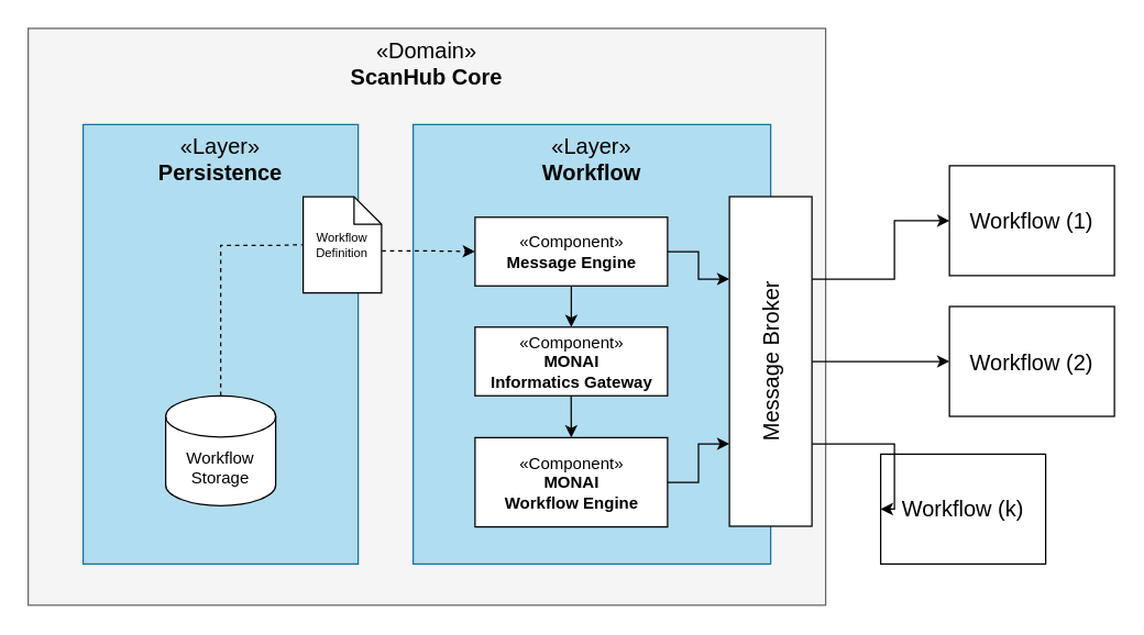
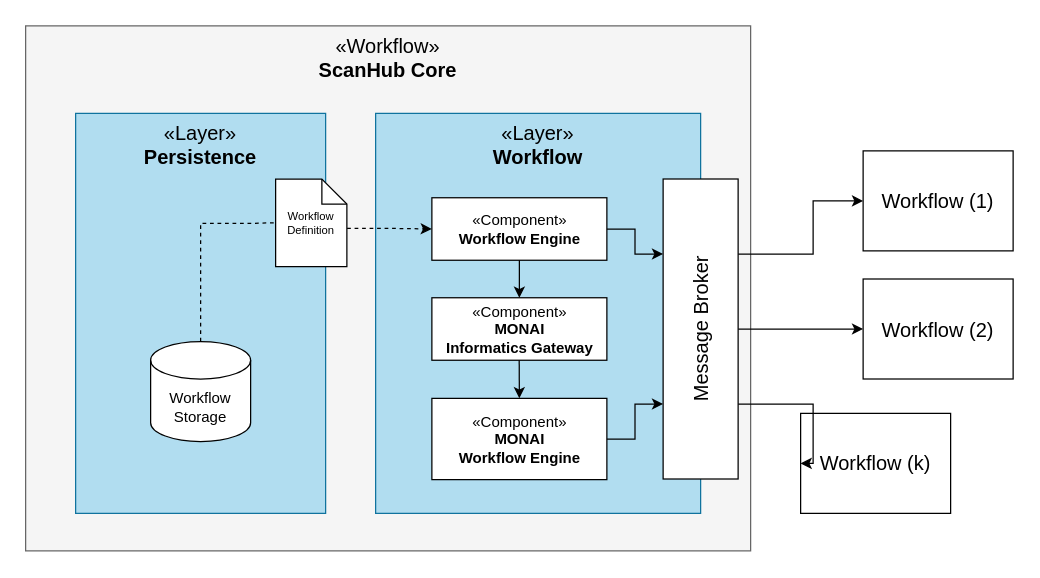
- <mxCell id="8" value="&lt;span style=&quot;color: rgb(0, 0, 0); font-family: Helvetica; font-size: 16px; font-style: normal; font-variant-ligatures: normal; font-variant-caps: normal; font-weight: 400; letter-spacing: normal; orphans: 2; text-indent: 0px; text-transform: none; widows: 2; word-spacing: 0px; -webkit-text-stroke-width: 0px; text-decoration-thickness: initial; text-decoration-style: initial; text-decoration-color: initial; float: none; display: inline !important;&quot;&gt;«Domain»&lt;/span&gt;&lt;br style=&quot;border-color: var(--border-color); color: rgb(0, 0, 0); font-family: Helvetica; font-size: 16px; font-style: normal; font-variant-ligatures: normal; font-variant-caps: normal; font-weight: 400; letter-spacing: normal; orphans: 2; text-indent: 0px; text-transform: none; widows: 2; word-spacing: 0px; -webkit-text-stroke-width: 0px; text-decoration-thickness: initial; text-decoration-style: initial; text-decoration-color: initial;&quot;&gt;&lt;b style=&quot;font-size: 16px;&quot;&gt;ScanHub Core&lt;/b&gt;" style="text;whiteSpace=wrap;html=1;labelBackgroundColor=none;align=center;rounded=0;fontSize=16;" vertex="1" parent="1"><mxGeometry x="20" width="580" height="50" as="geometry" y="20" /></mxCell>
+ <mxCell id="8" value="&lt;span style=&quot;color: rgb(0, 0, 0); font-family: Helvetica; font-size: 16px; font-style: normal; font-variant-ligatures: normal; font-variant-caps: normal; font-weight: 400; letter-spacing: normal; orphans: 2; text-indent: 0px; text-transform: none; widows: 2; word-spacing: 0px; -webkit-text-stroke-width: 0px; text-decoration-thickness: initial; text-decoration-style: initial; text-decoration-color: initial; float: none; display: inline !important;&quot;&gt;«Workflow»&lt;/span&gt;&lt;br style=&quot;border-color: var(--border-color); color: rgb(0, 0, 0); font-family: Helvetica; font-size: 16px; font-style: normal; font-variant-ligatures: normal; font-variant-caps: normal; font-weight: 400; letter-spacing: normal; orphans: 2; text-indent: 0px; text-transform: none; widows: 2; word-spacing: 0px; -webkit-text-stroke-width: 0px; text-decoration-thickness: initial; text-decoration-style: initial; text-decoration-color: initial;&quot;&gt;&lt;b style=&quot;font-size: 16px;&quot;&gt;ScanHub Core&lt;/b&gt;" style="text;whiteSpace=wrap;html=1;labelBackgroundColor=none;align=center;rounded=0;fontSize=16;" vertex="1" parent="1"><mxGeometry x="20" width="580" height="50" as="geometry" y="20" /></mxCell>
- <mxCell id="15" value="«Component»&lt;br&gt;&lt;b&gt;Message Engine&lt;/b&gt;" style="html=1;" vertex="1" parent="1"><mxGeometry x="345" y="157.5" width="140" height="50" as="geometry" /></mxCell>
+ <mxCell id="15" value="«Component»&lt;br&gt;&lt;b&gt;Workflow Engine&lt;/b&gt;" style="html=1;" vertex="1" parent="1"><mxGeometry x="345" y="157.5" width="140" height="50" as="geometry" /></mxCell>
- <mxCell id="18" value="Workflow Storage" style="shape=cylinder3;whiteSpace=wrap;html=1;boundedLbl=1;backgroundOutline=1;size=15;" vertex="1" parent="1"><mxGeometry x="120" y="287.5" width="80" height="80" as="geometry" /></mxCell>
+ <mxCell id="18" value="Workflow Storage" style="shape=cylinder3;whiteSpace=wrap;html=1;boundedLbl=1;backgroundOutline=1;size=15;" vertex="1" parent="1"><mxGeometry x="120" y="272.5" width="80" height="80" as="geometry" /></mxCell>
